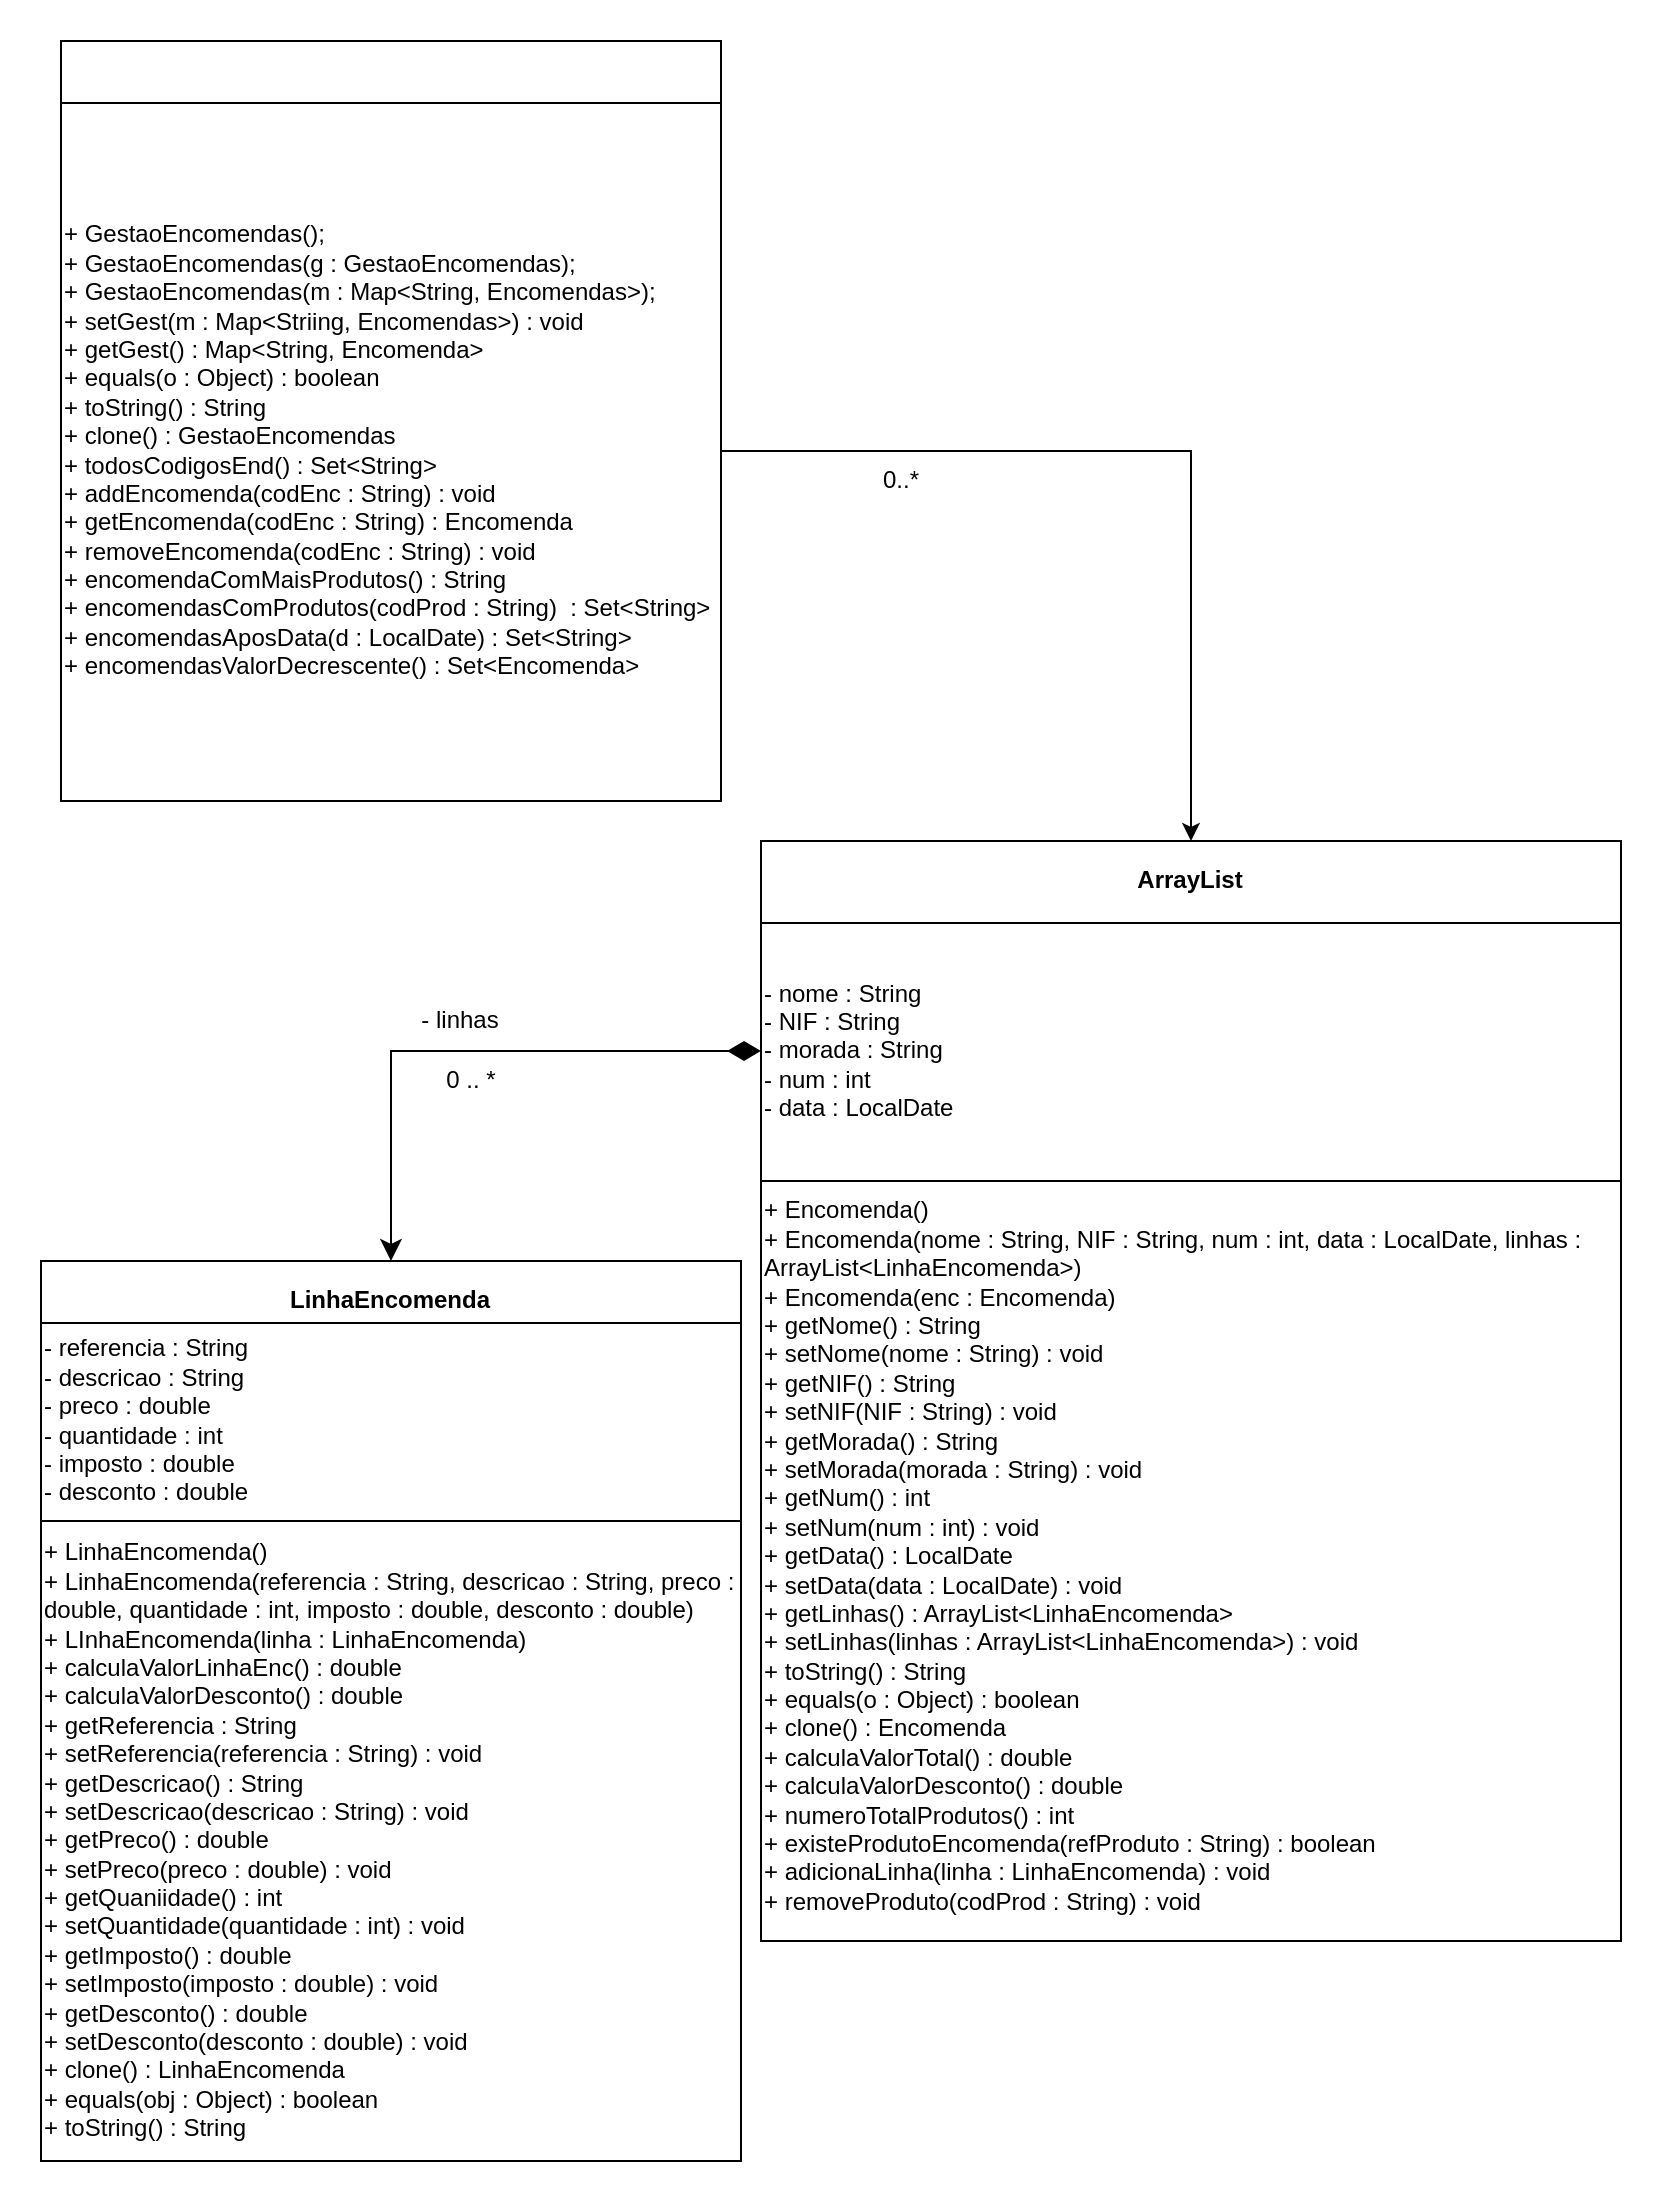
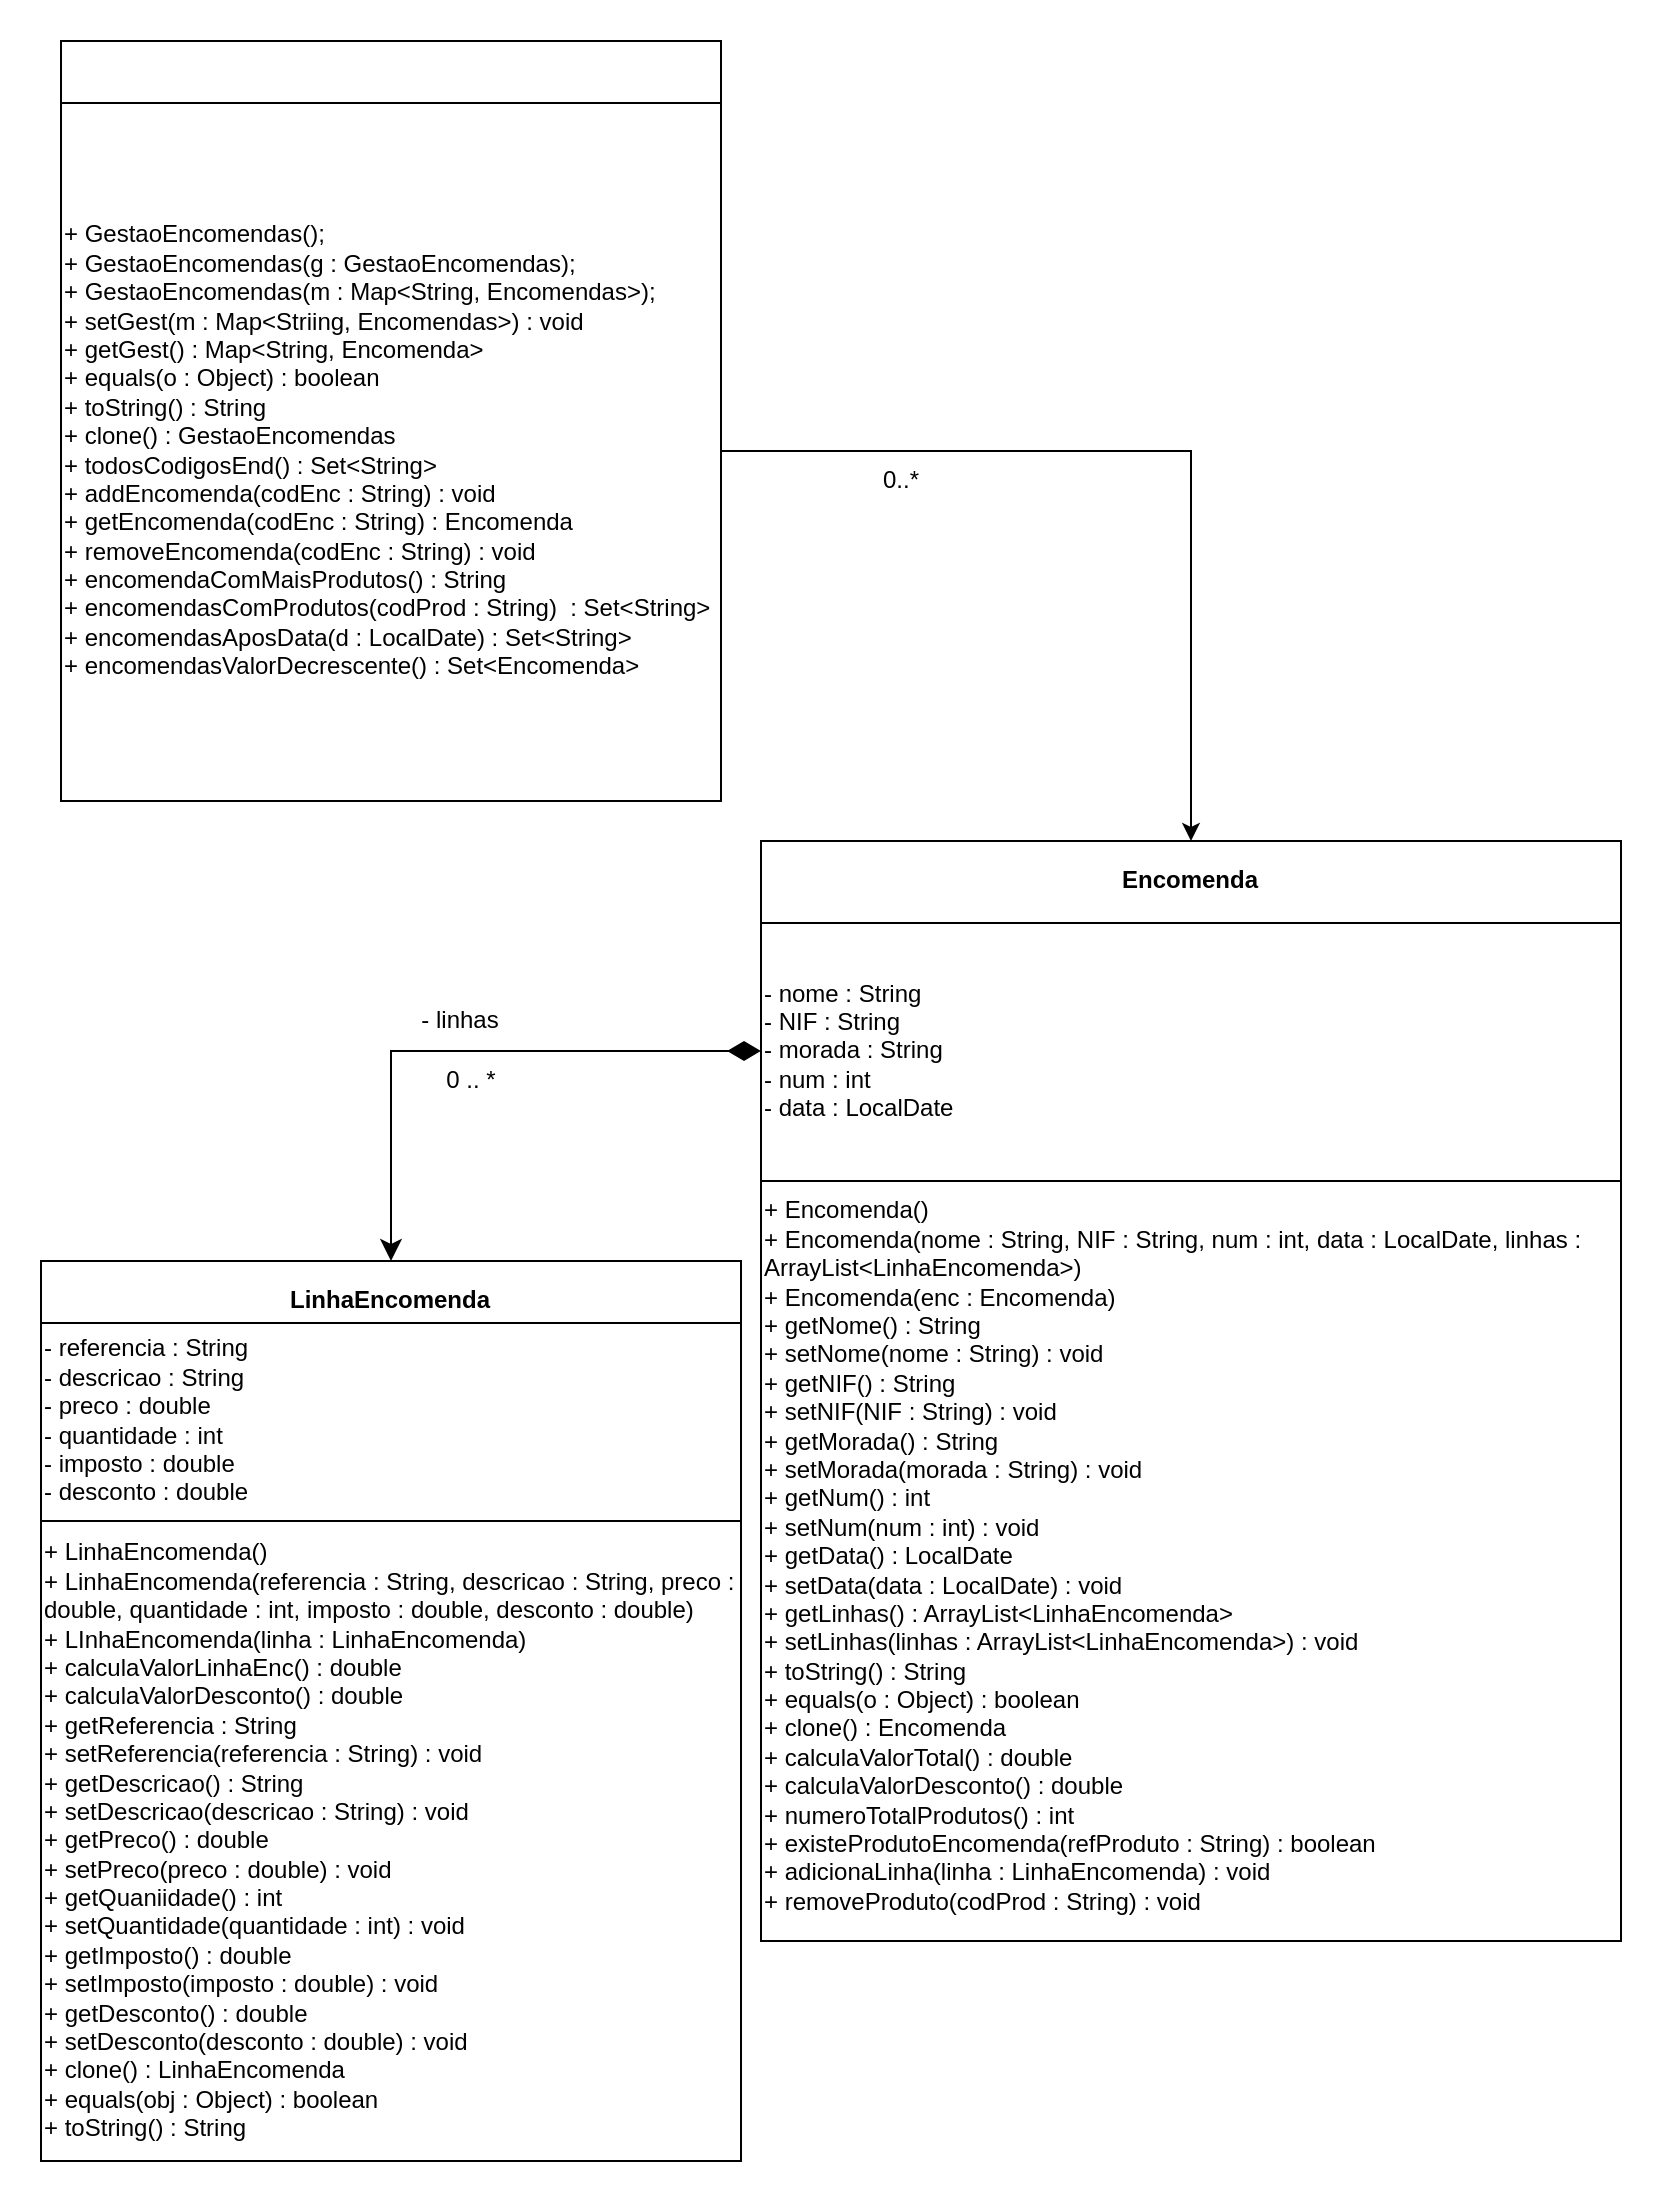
- <mxCell id="7" value="&lt;b&gt;ArrayList&lt;/b&gt;" style="text;html=1;strokeColor=none;fillColor=none;align=center;verticalAlign=middle;whiteSpace=wrap;rounded=0;" vertex="1" parent="1"><mxGeometry x="550" y="420" width="90" height="40" as="geometry" /></mxCell>
+ <mxCell id="7" value="&lt;b&gt;Encomenda&lt;/b&gt;" style="text;html=1;strokeColor=none;fillColor=none;align=center;verticalAlign=middle;whiteSpace=wrap;rounded=0;" vertex="1" parent="1"><mxGeometry x="550" y="420" width="90" height="40" as="geometry" /></mxCell>
